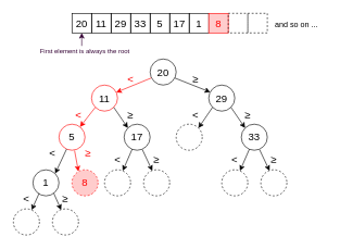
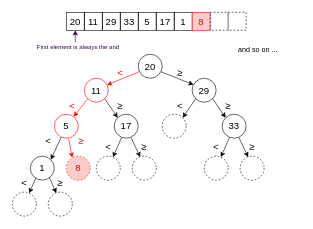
- <mxCell id="37" value="&lt;font style=&quot;font-size: 12px;&quot;&gt;and so on ...&lt;/font&gt;" style="text;html=1;strokeColor=none;fillColor=none;align=center;verticalAlign=middle;whiteSpace=wrap;rounded=0;dashed=1;dashPattern=1 1;fontSize=16;" parent="1" vertex="1"><mxGeometry x="410" y="20" width="90" height="30" as="geometry" /></mxCell>
+ <mxCell id="37" value="&lt;font style=&quot;font-size: 12px;&quot;&gt;and so on ...&lt;/font&gt;" style="text;html=1;strokeColor=none;fillColor=none;align=center;verticalAlign=middle;whiteSpace=wrap;rounded=0;dashed=1;dashPattern=1 1;fontSize=16;" parent="1" vertex="1"><mxGeometry x="385" y="65" width="90" height="30" as="geometry" /></mxCell>
- <mxCell id="57" value="&lt;font style=&quot;font-size: 10px;&quot;&gt;First element is always the root&lt;/font&gt;" style="text;html=1;strokeColor=none;fillColor=none;align=center;verticalAlign=middle;whiteSpace=wrap;rounded=0;dashed=1;fontSize=16;fontColor=#330033;" parent="1" vertex="1"><mxGeometry x="60" y="70" width="140" height="10" as="geometry" /></mxCell>
+ <mxCell id="57" value="&lt;font style=&quot;font-size: 10px;&quot;&gt;First element is always the and&lt;/font&gt;" style="text;html=1;strokeColor=none;fillColor=none;align=center;verticalAlign=middle;whiteSpace=wrap;rounded=0;dashed=1;fontSize=16;fontColor=#330033;" parent="1" vertex="1"><mxGeometry x="60" y="70" width="140" height="10" as="geometry" /></mxCell>
